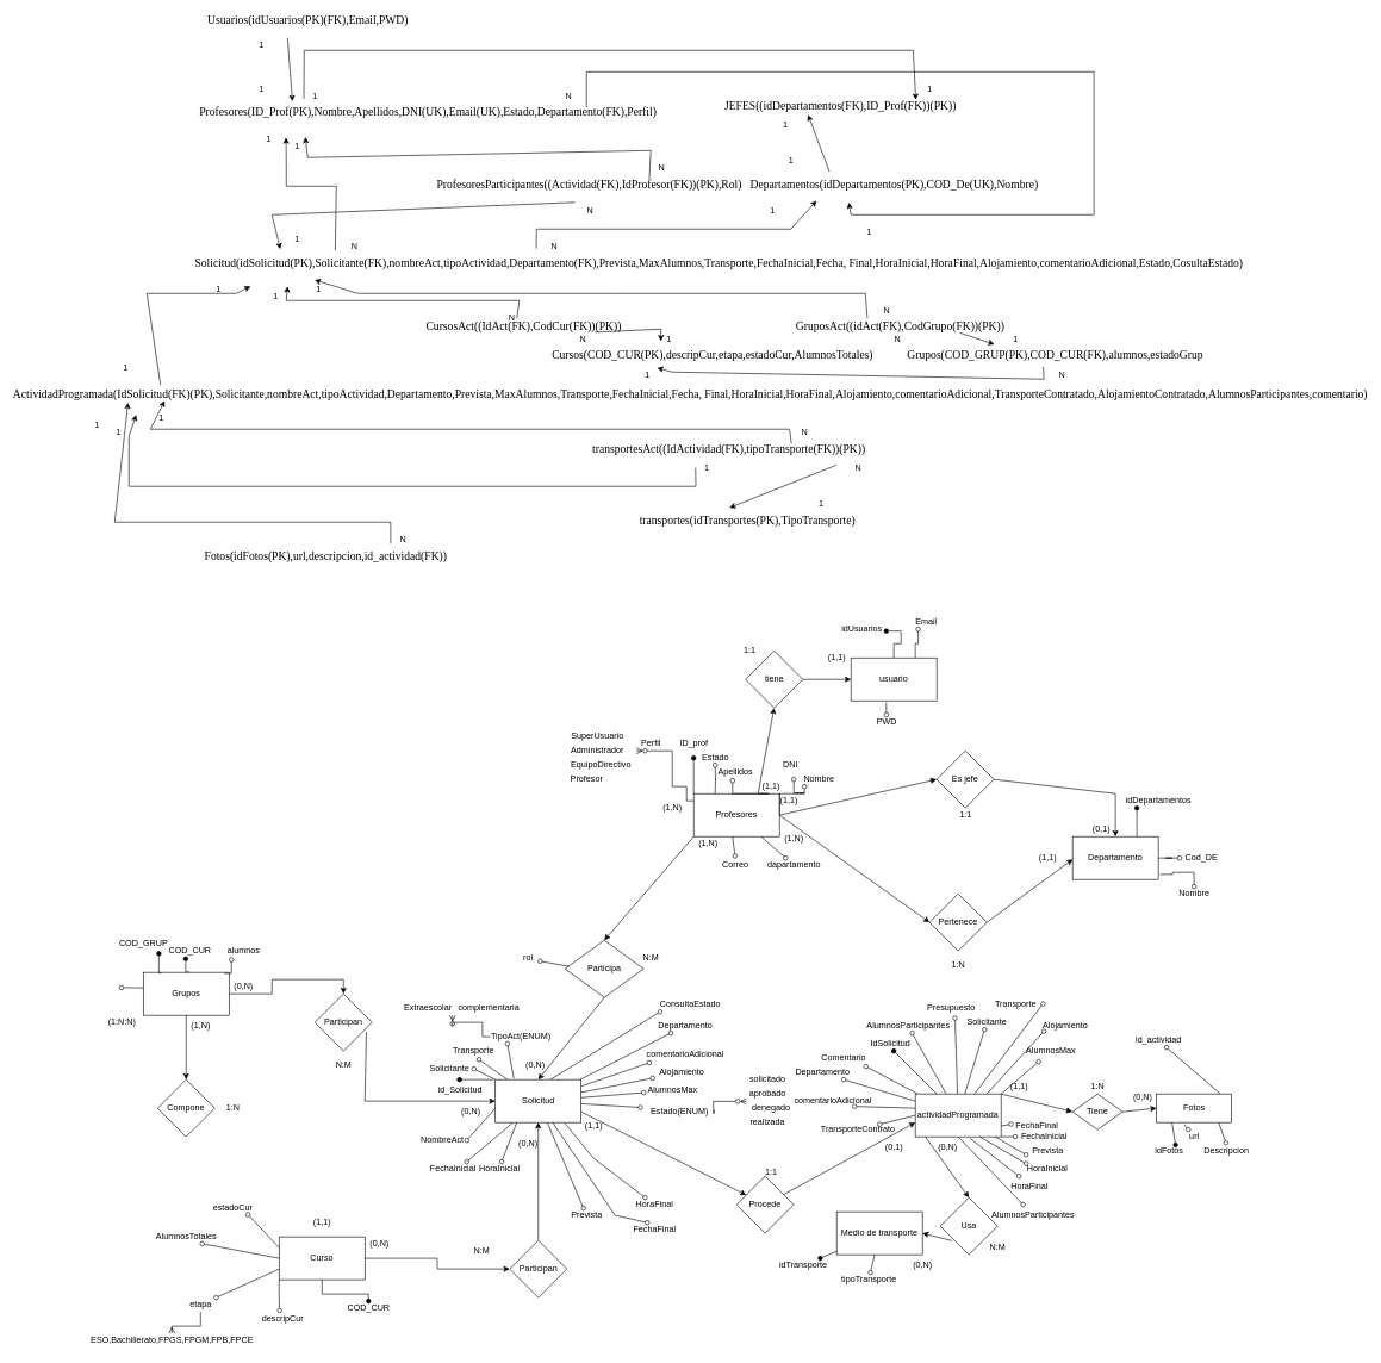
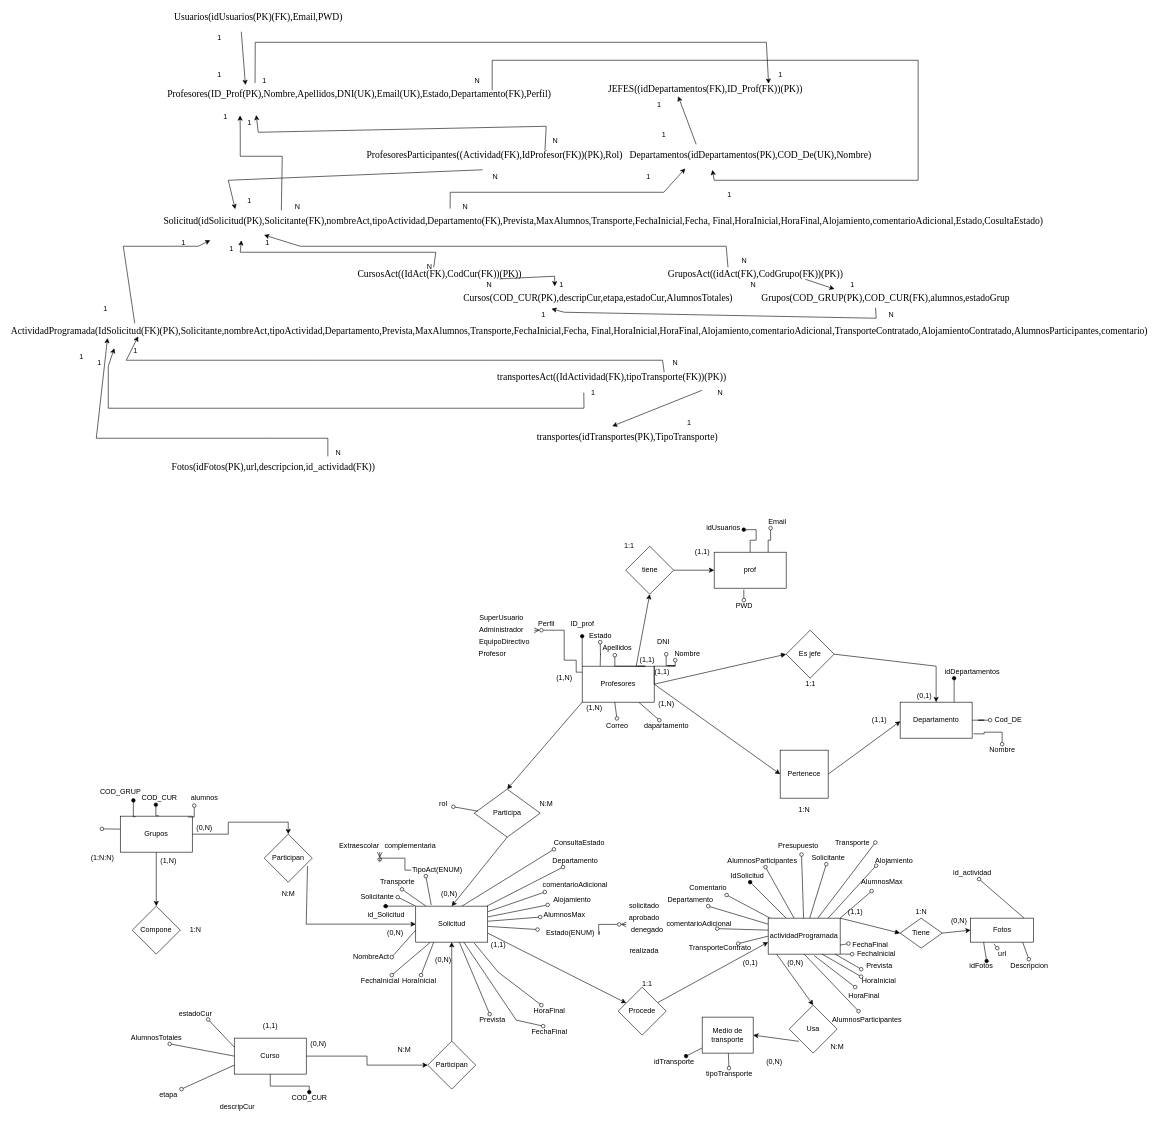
- <mxCell id="167" value="usuario" style="whiteSpace=wrap;html=1;" parent="1" vertex="1"><mxGeometry x="1190" y="920" width="120" height="60" as="geometry" /></mxCell>
+ <mxCell id="167" value="prof" style="whiteSpace=wrap;html=1;" parent="1" vertex="1"><mxGeometry x="1190" y="920" width="120" height="60" as="geometry" /></mxCell>
- <mxCell id="31" value="Pertenece" style="rhombus;whiteSpace=wrap;html=1;" parent="1" vertex="1"><mxGeometry x="1300" y="1250" width="80" height="80" as="geometry" /></mxCell>
+ <mxCell id="31" value="Pertenece" style="whiteSpace=wrap;html=1;rounded=0;" parent="1" vertex="1"><mxGeometry x="1300" y="1250" width="80" height="80" as="geometry" /></mxCell>
- <mxCell id="177" value="realizada" style="text;html=1;align=center;verticalAlign=middle;resizable=0;points=[];autosize=1;strokeColor=none;fillColor=none;" parent="1" vertex="1"><mxGeometry x="1042.5" y="1560" width="60" height="20" as="geometry" /></mxCell>
+ <mxCell id="177" value="realizada" style="text;html=1;align=center;verticalAlign=middle;resizable=0;points=[];autosize=1;strokeColor=none;fillColor=none;" parent="1" vertex="1"><mxGeometry x="1042.5" y="1575" width="60" height="20" as="geometry" /></mxCell>
- <mxCell id="83" value="Medio de transporte" style="whiteSpace=wrap;html=1;" parent="1" vertex="1"><mxGeometry x="1170" y="1695" width="120" height="60" as="geometry" /></mxCell>
+ <mxCell id="83" value="Medio de transporte" style="whiteSpace=wrap;html=1;" parent="1" vertex="1"><mxGeometry x="1170" y="1695" width="85" height="60" as="geometry" /></mxCell>
- <mxCell id="27" style="edgeStyle=orthogonalEdgeStyle;rounded=0;orthogonalLoop=1;jettySize=auto;html=1;endArrow=oval;endFill=0;exitX=0;exitY=1;exitDx=0;exitDy=0;entryX=0.438;entryY=-0.1;entryDx=0;entryDy=0;entryPerimeter=0;" parent="1" source="29" target="54" edge="1"><mxGeometry relative="1" as="geometry"><mxPoint x="215" y="1920" as="targetPoint" /></mxGeometry></mxCell>
- <mxCell id="52" style="edgeStyle=orthogonalEdgeStyle;rounded=0;orthogonalLoop=1;jettySize=auto;html=1;endArrow=ERmany;endFill=0;" parent="1" source="53" target="57" edge="1"><mxGeometry relative="1" as="geometry"><mxPoint x="190" y="1950" as="targetPoint" /><mxPoint x="275.034" y="1900" as="sourcePoint" /></mxGeometry></mxCell>
- <mxCell id="57" value="ESO,Bachillerato,FPGS,FPGM,FPB,FPCE" style="text;html=1;align=center;verticalAlign=middle;resizable=0;points=[];autosize=1;strokeColor=none;fillColor=none;" parent="1" vertex="1"><mxGeometry x="120" y="1865" width="240" height="20" as="geometry" /></mxCell>
